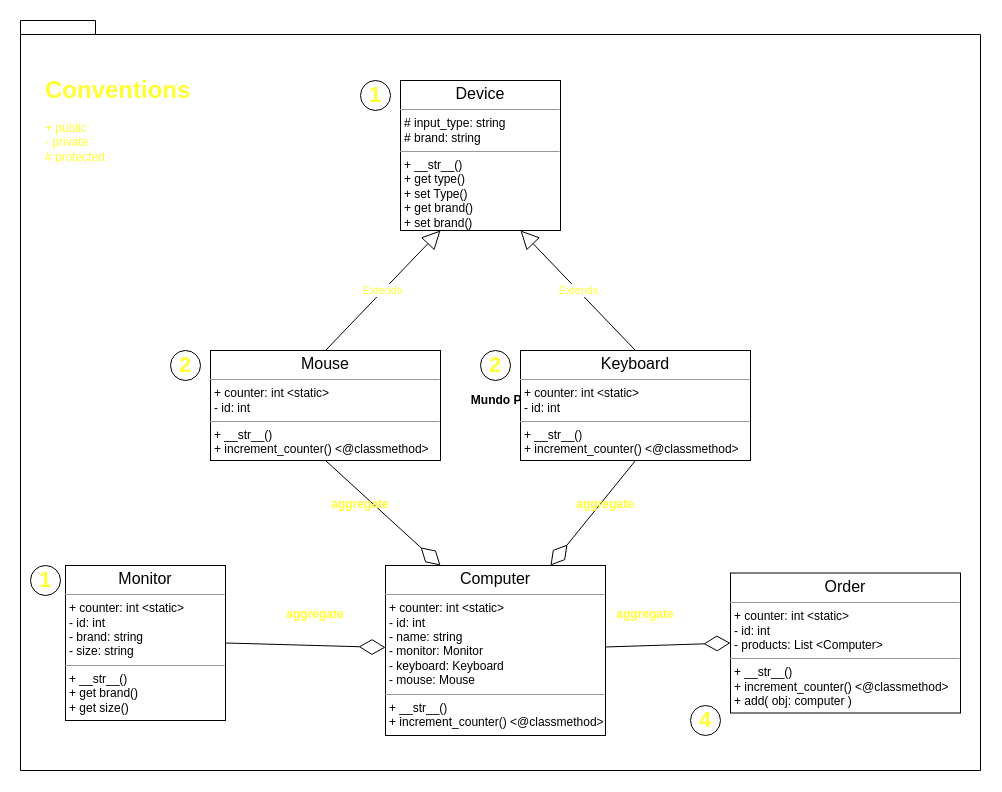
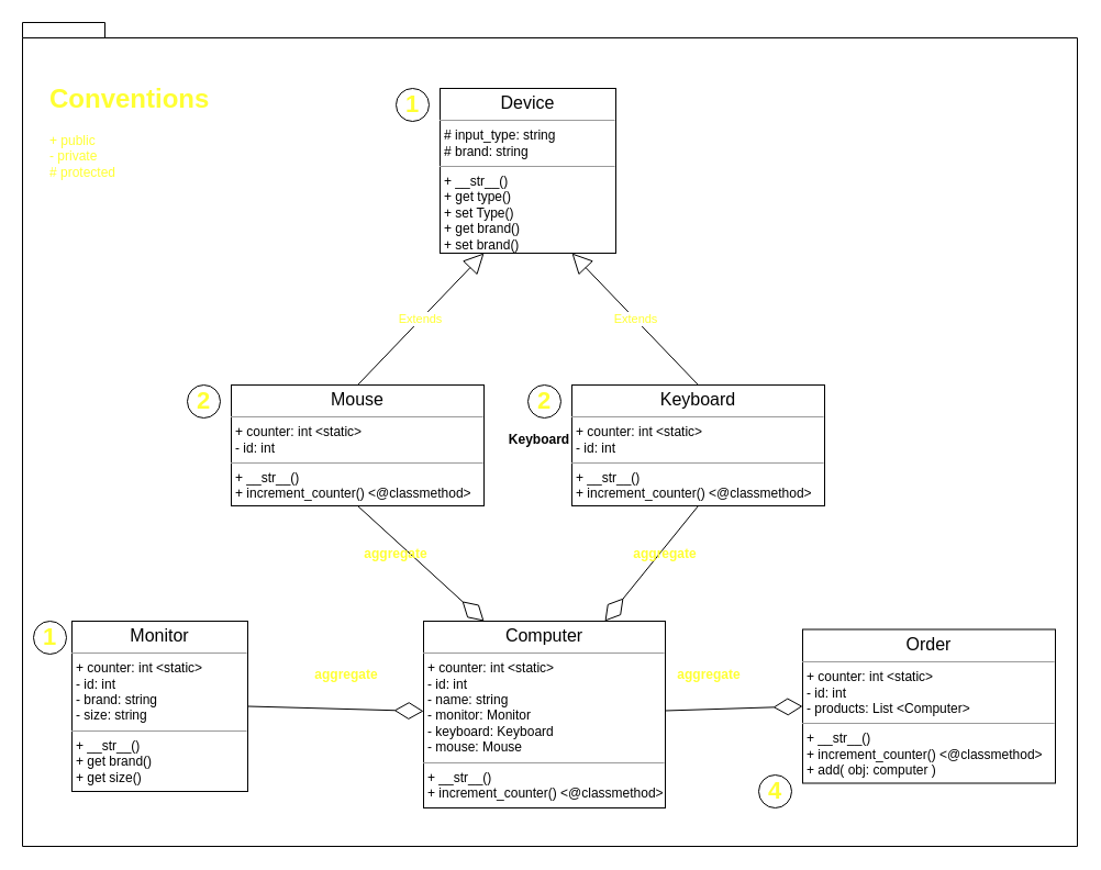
- <mxCell id="2" value="Mundo PC" style="shape=folder;fontStyle=1;spacingTop=10;tabWidth=40;tabHeight=14;tabPosition=left;html=1;" parent="1" vertex="1"><mxGeometry x="20" y="20" width="960" height="750" as="geometry" /></mxCell>
+ <mxCell id="2" value="Keyboard PC" style="shape=folder;fontStyle=1;spacingTop=10;tabWidth=40;tabHeight=14;tabPosition=left;html=1;" parent="1" vertex="1"><mxGeometry x="20" y="20" width="960" height="750" as="geometry" /></mxCell>
